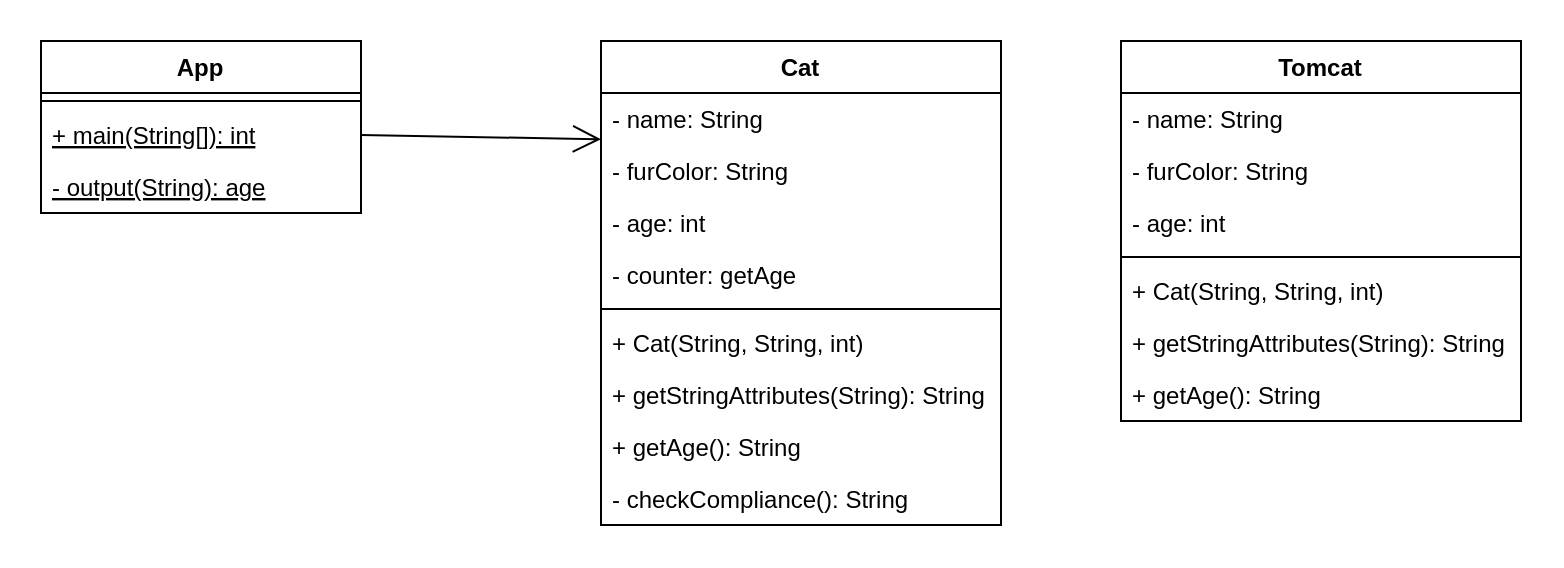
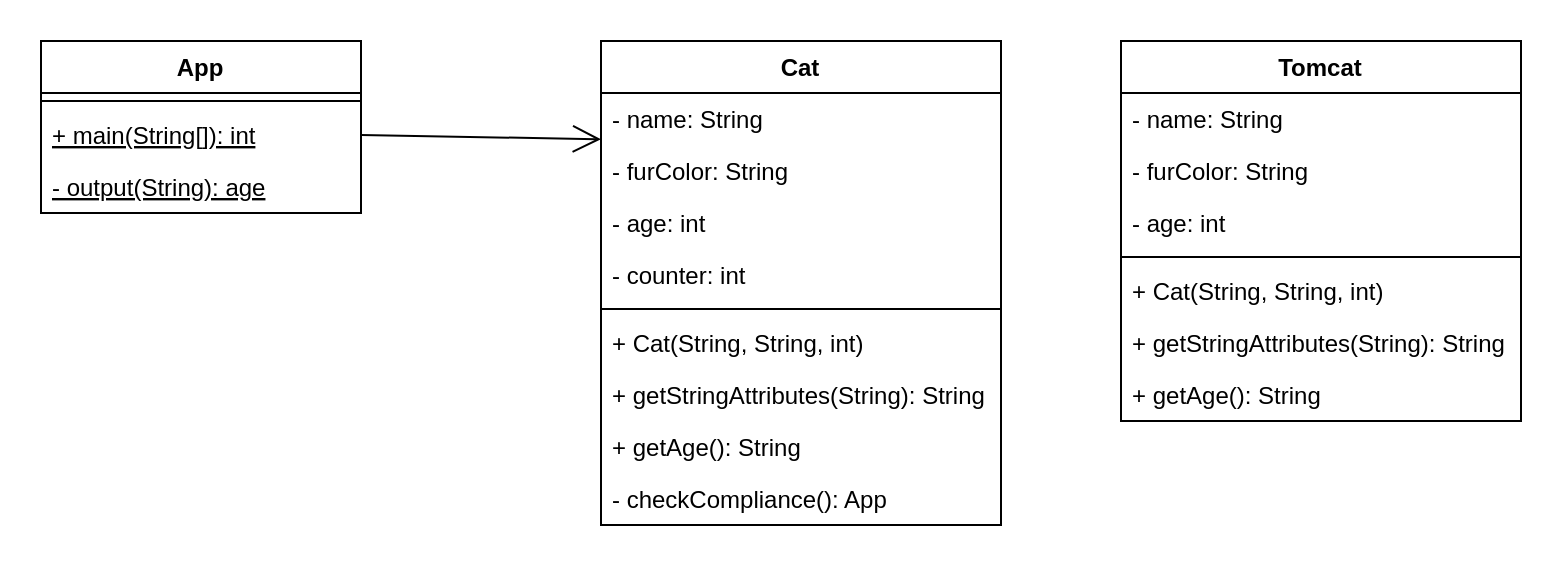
- <mxCell id="6" value="- counter: getAge" style="text;strokeColor=none;fillColor=none;align=left;verticalAlign=top;spacingLeft=4;spacingRight=4;overflow=hidden;rotatable=0;points=[[0,0.5],[1,0.5]];portConstraint=eastwest;" vertex="1" parent="2"><mxGeometry y="104" width="200" height="26" as="geometry" /></mxCell>
+ <mxCell id="6" value="- counter: int" style="text;strokeColor=none;fillColor=none;align=left;verticalAlign=top;spacingLeft=4;spacingRight=4;overflow=hidden;rotatable=0;points=[[0,0.5],[1,0.5]];portConstraint=eastwest;" vertex="1" parent="2"><mxGeometry y="104" width="200" height="26" as="geometry" /></mxCell>
- <mxCell id="11" value="- checkCompliance(): String" style="text;strokeColor=none;fillColor=none;align=left;verticalAlign=top;spacingLeft=4;spacingRight=4;overflow=hidden;rotatable=0;points=[[0,0.5],[1,0.5]];portConstraint=eastwest;" vertex="1" parent="2"><mxGeometry y="216" width="200" height="26" as="geometry" /></mxCell>
+ <mxCell id="11" value="- checkCompliance(): App" style="text;strokeColor=none;fillColor=none;align=left;verticalAlign=top;spacingLeft=4;spacingRight=4;overflow=hidden;rotatable=0;points=[[0,0.5],[1,0.5]];portConstraint=eastwest;" vertex="1" parent="2"><mxGeometry y="216" width="200" height="26" as="geometry" /></mxCell>
